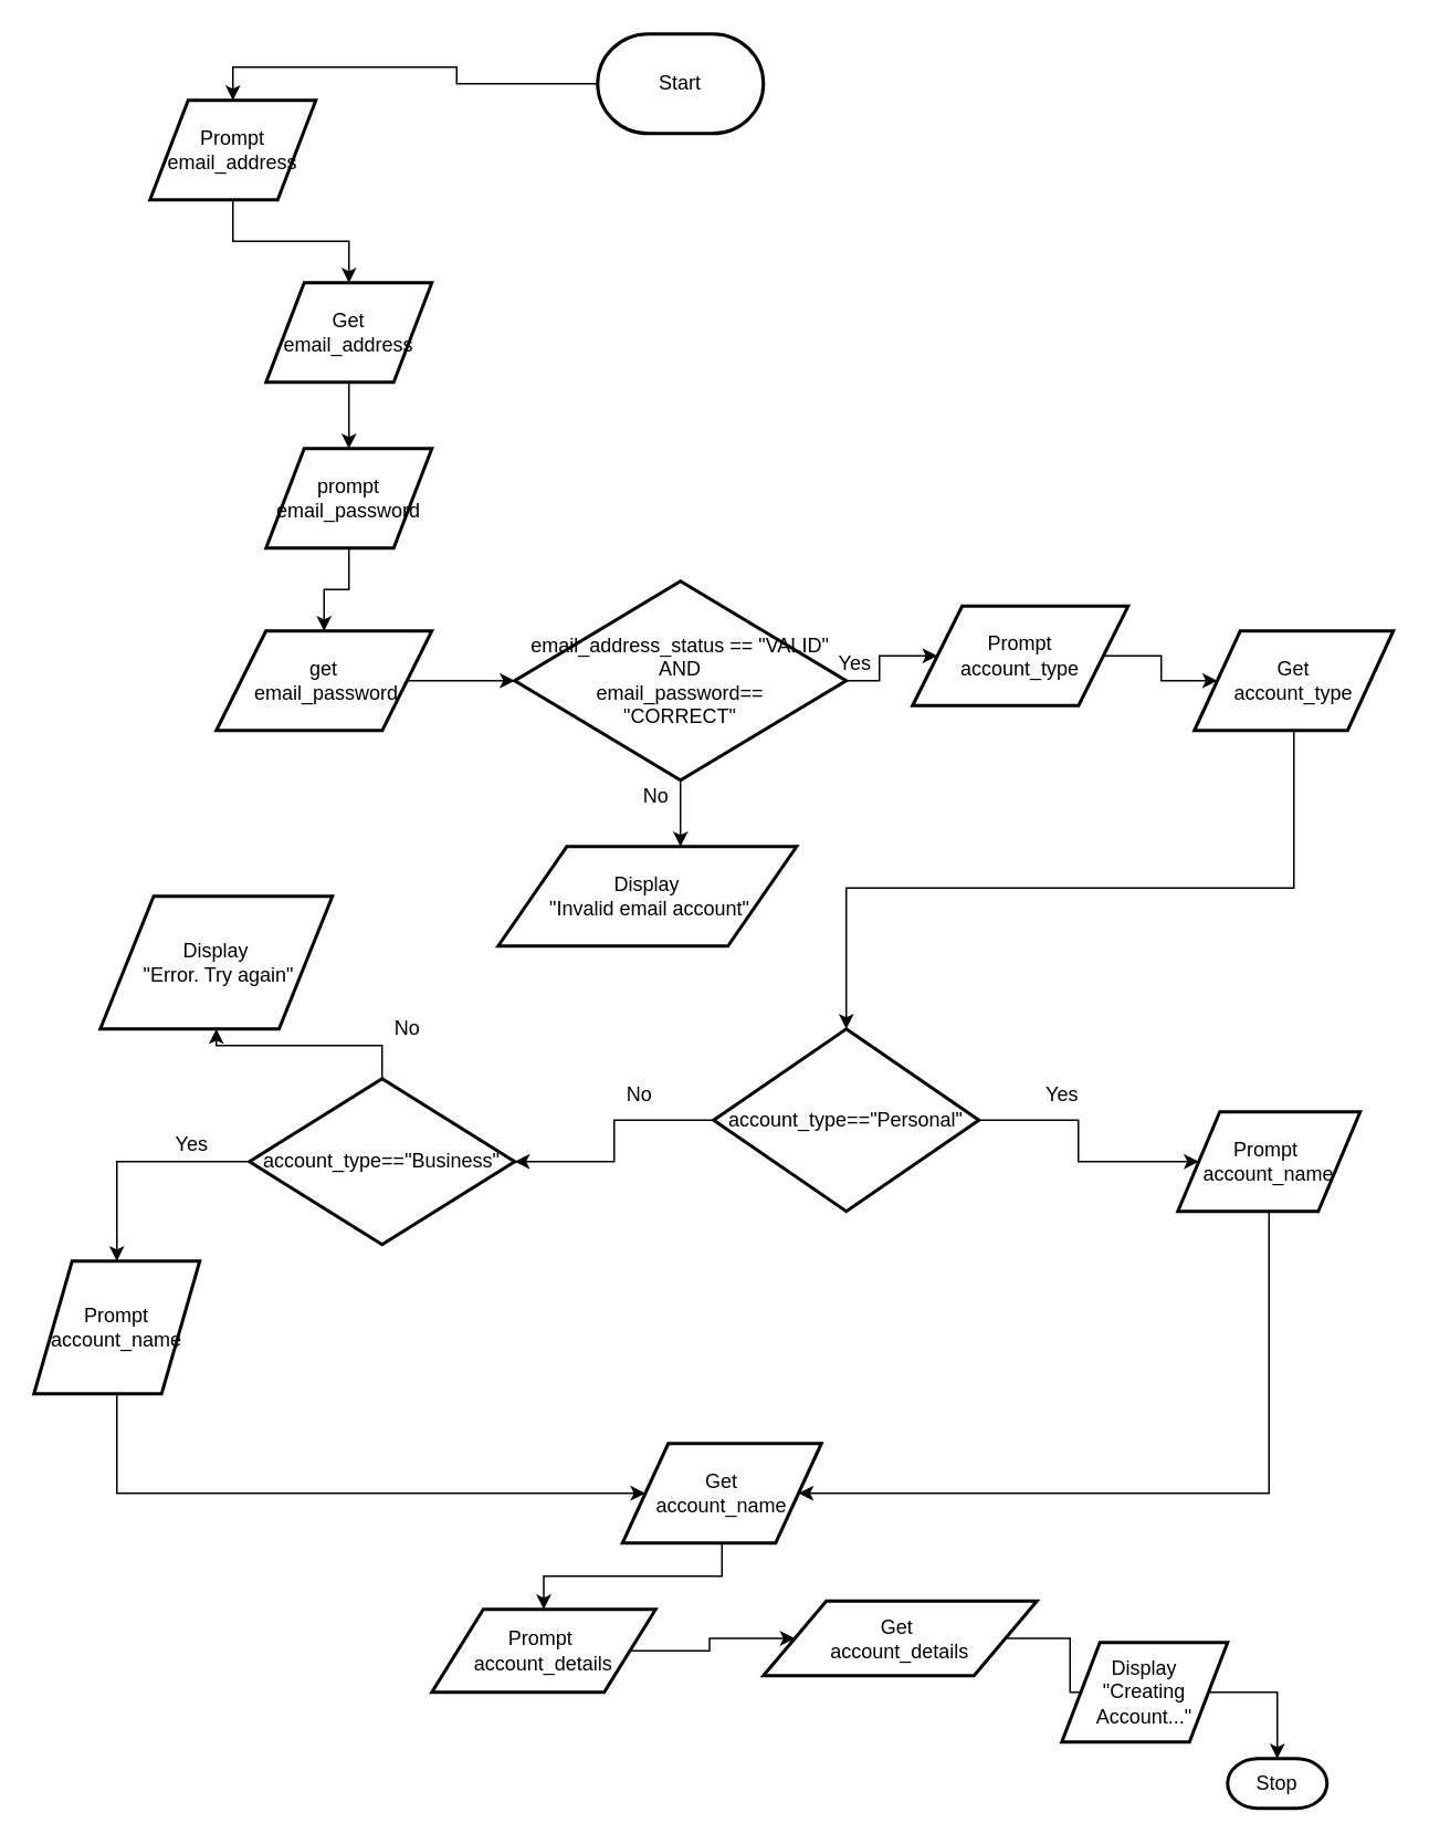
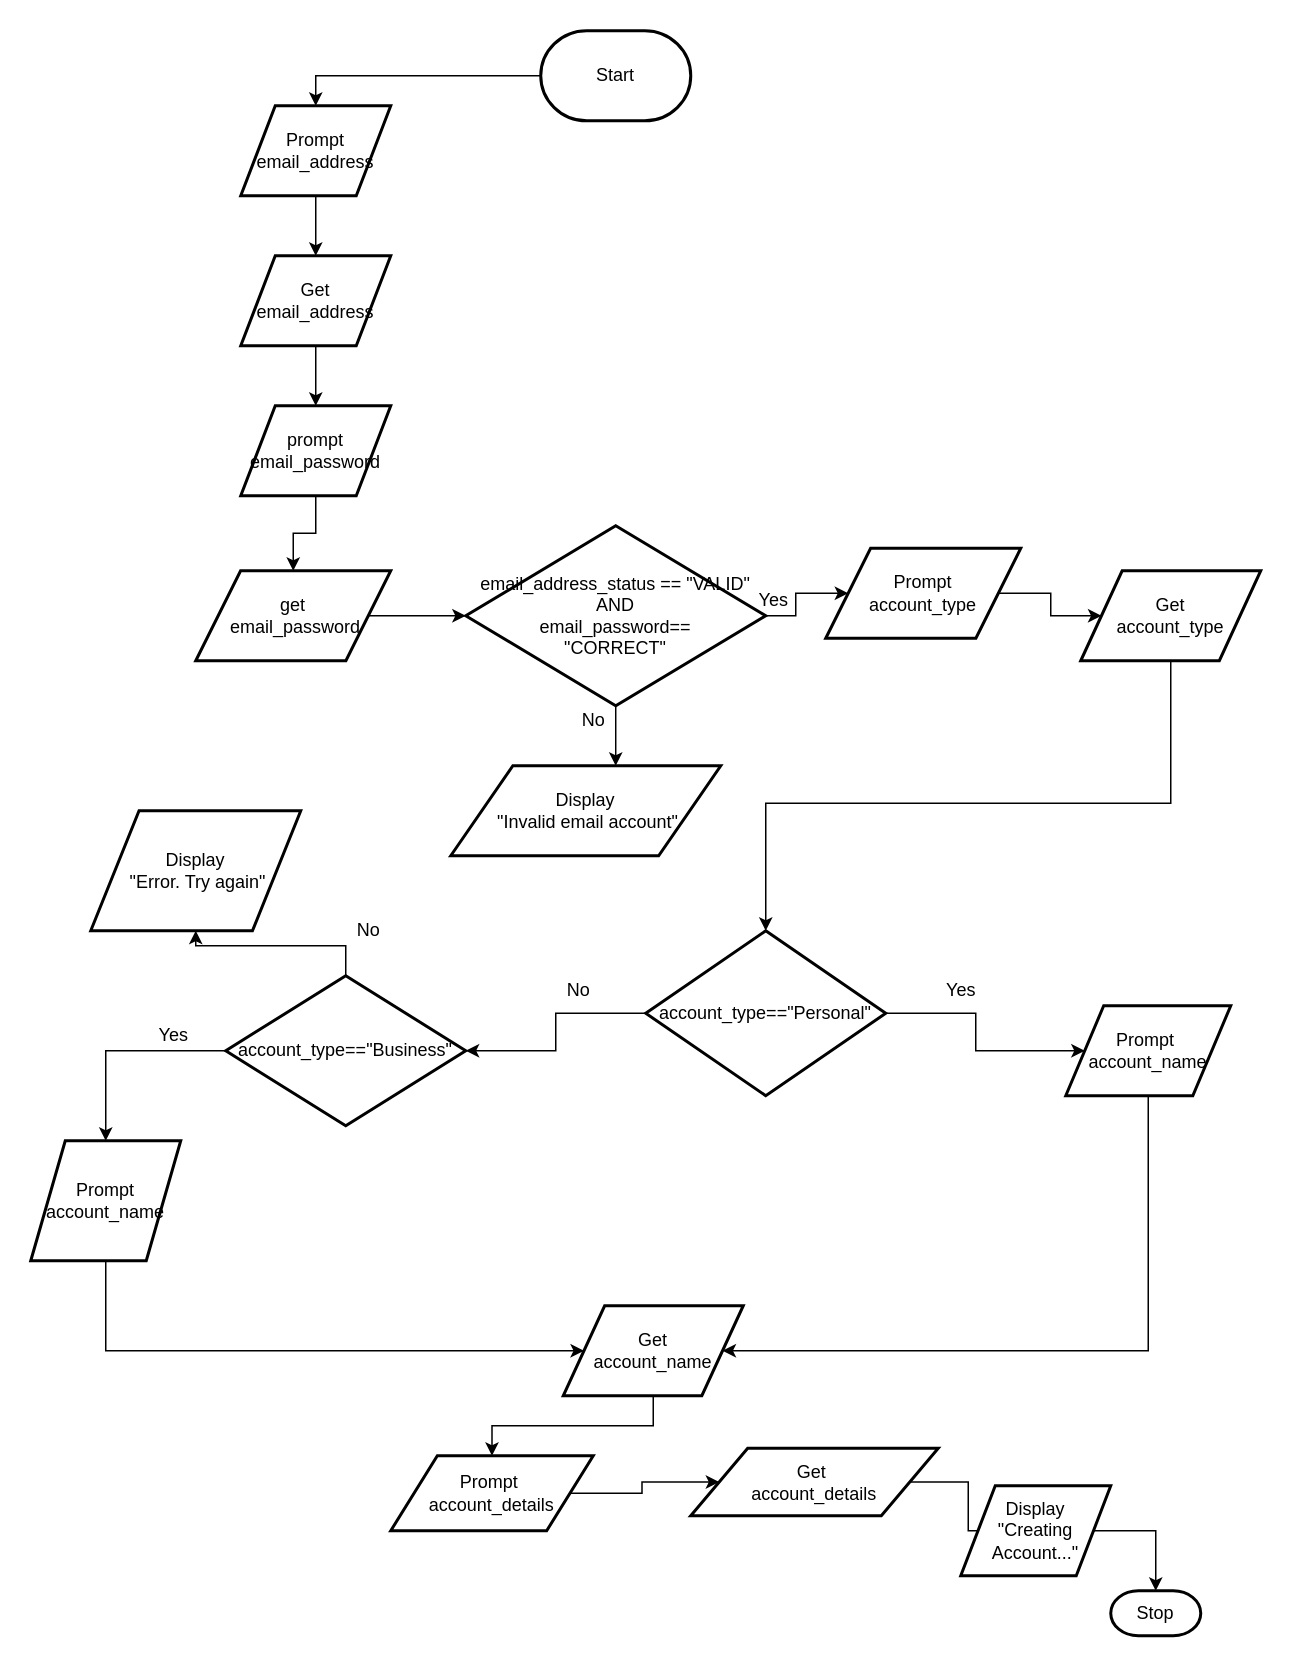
- <mxCell id="5" value="Prompt email_address" style="shape=parallelogram;html=1;strokeWidth=2;perimeter=parallelogramPerimeter;whiteSpace=wrap;rounded=0;arcSize=12;size=0.23;" parent="1" vertex="1"><mxGeometry x="90" y="60" width="100" height="60" as="geometry" /></mxCell>
+ <mxCell id="5" value="Prompt email_address" style="shape=parallelogram;html=1;strokeWidth=2;perimeter=parallelogramPerimeter;whiteSpace=wrap;rounded=0;arcSize=12;size=0.23;" parent="1" vertex="1"><mxGeometry x="160" y="70" width="100" height="60" as="geometry" /></mxCell>
